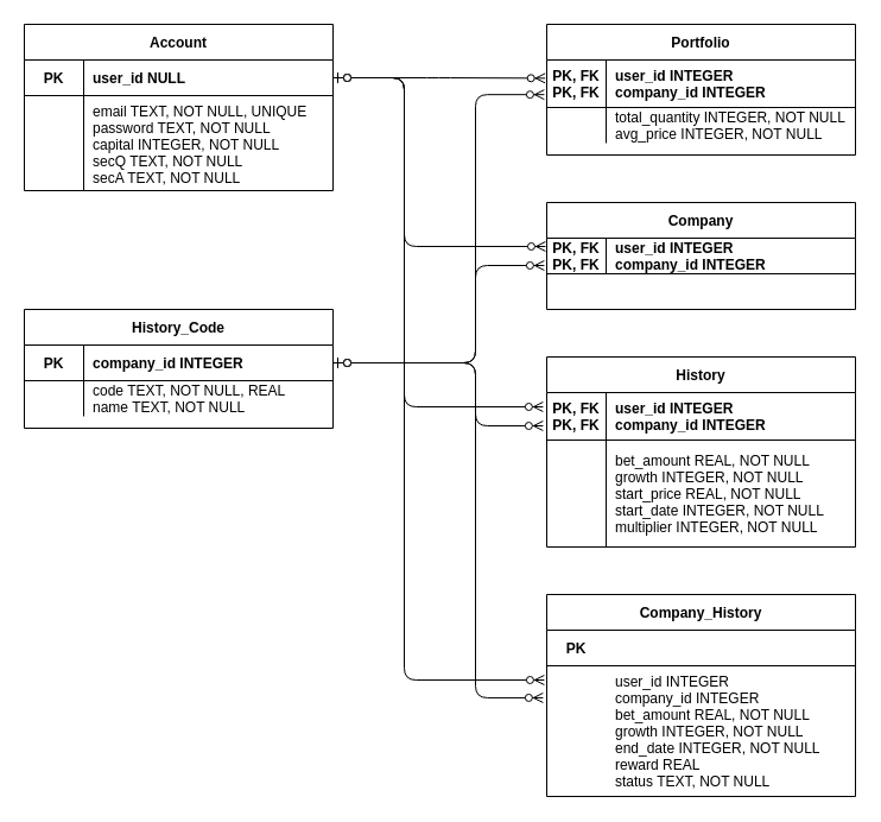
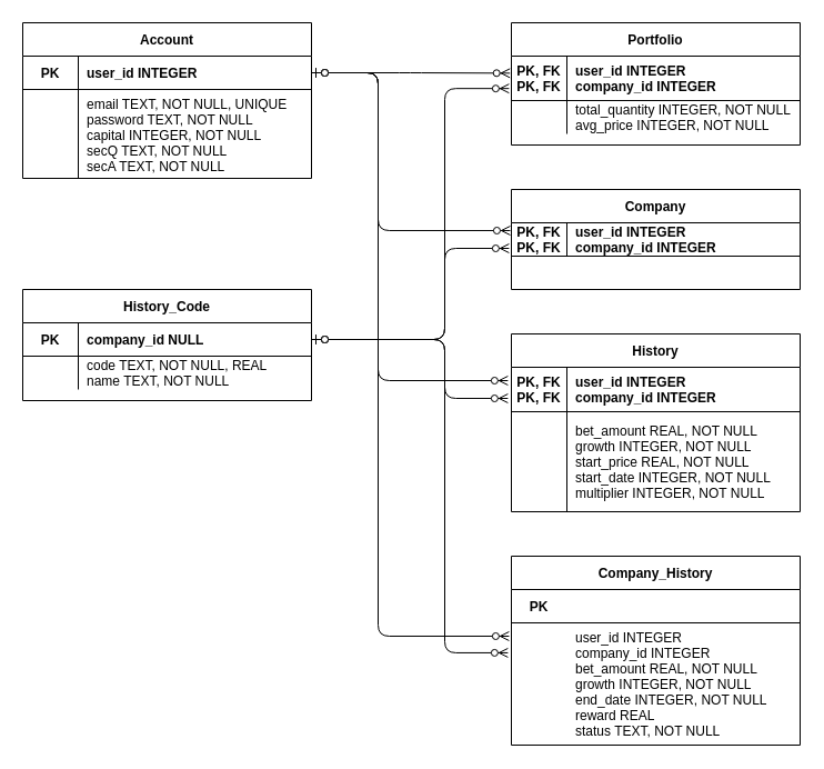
- <mxCell id="13" value="user_id NULL" style="shape=partialRectangle;overflow=hidden;connectable=0;fillColor=none;top=0;left=0;bottom=0;right=0;align=left;spacingLeft=6;fontStyle=1;" parent="11" vertex="1"><mxGeometry x="50" width="210" height="30" as="geometry" /></mxCell>
+ <mxCell id="13" value="user_id INTEGER" style="shape=partialRectangle;overflow=hidden;connectable=0;fillColor=none;top=0;left=0;bottom=0;right=0;align=left;spacingLeft=6;fontStyle=1;" parent="11" vertex="1"><mxGeometry x="50" width="210" height="30" as="geometry" /></mxCell>
- <mxCell id="20" value="company_id INTEGER" style="shape=partialRectangle;overflow=hidden;connectable=0;fillColor=none;top=0;left=0;bottom=0;right=0;align=left;spacingLeft=6;fontStyle=1;" parent="18" vertex="1"><mxGeometry x="50" width="210" height="30" as="geometry" /></mxCell>
+ <mxCell id="20" value="company_id NULL" style="shape=partialRectangle;overflow=hidden;connectable=0;fillColor=none;top=0;left=0;bottom=0;right=0;align=left;spacingLeft=6;fontStyle=1;" parent="18" vertex="1"><mxGeometry x="50" width="210" height="30" as="geometry" /></mxCell>
